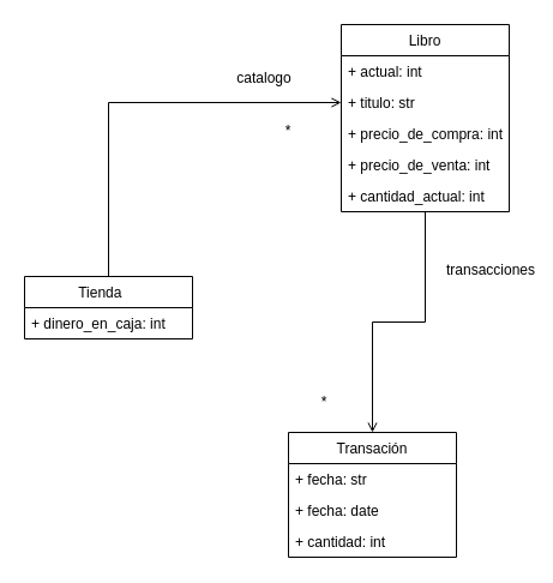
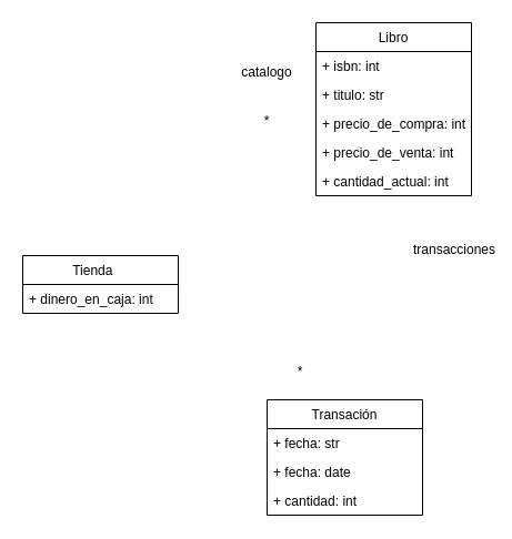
- <mxCell id="7" value="+ actual: int" style="text;strokeColor=none;fillColor=none;align=left;verticalAlign=top;spacingLeft=4;spacingRight=4;overflow=hidden;rotatable=0;points=[[0,0.5],[1,0.5]];portConstraint=eastwest;" vertex="1" parent="6"><mxGeometry y="26" width="140" height="26" as="geometry" /></mxCell>
+ <mxCell id="7" value="+ isbn: int" style="text;strokeColor=none;fillColor=none;align=left;verticalAlign=top;spacingLeft=4;spacingRight=4;overflow=hidden;rotatable=0;points=[[0,0.5],[1,0.5]];portConstraint=eastwest;" vertex="1" parent="6"><mxGeometry y="26" width="140" height="26" as="geometry" /></mxCell>
- <mxCell id="16" value="catalogo" style="text;html=1;strokeColor=none;fillColor=none;align=center;verticalAlign=middle;whiteSpace=wrap;rounded=0;" vertex="1" parent="1"><mxGeometry x="190" y="50" width="60" height="30" as="geometry" /></mxCell>
+ <mxCell id="16" value="catalogo" style="text;html=1;strokeColor=none;fillColor=none;align=center;verticalAlign=middle;whiteSpace=wrap;rounded=0;" vertex="1" parent="1"><mxGeometry x="210" y="50" width="60" height="30" as="geometry" /></mxCell>
- <mxCell id="2" style="edgeStyle=orthogonalEdgeStyle;rounded=0;orthogonalLoop=1;jettySize=auto;html=1;entryX=0;entryY=0.5;entryDx=0;entryDy=0;endArrow=open;endFill=0;" edge="1" parent="1" source="3" target="8"><mxGeometry relative="1" as="geometry" /></mxCell>
- <mxCell id="5" style="edgeStyle=orthogonalEdgeStyle;rounded=0;orthogonalLoop=1;jettySize=auto;html=1;exitX=0.5;exitY=1;exitDx=0;exitDy=0;entryX=0.5;entryY=0;entryDx=0;entryDy=0;endArrow=open;endFill=0;" edge="1" parent="1" source="6" target="12"><mxGeometry relative="1" as="geometry" /></mxCell>
